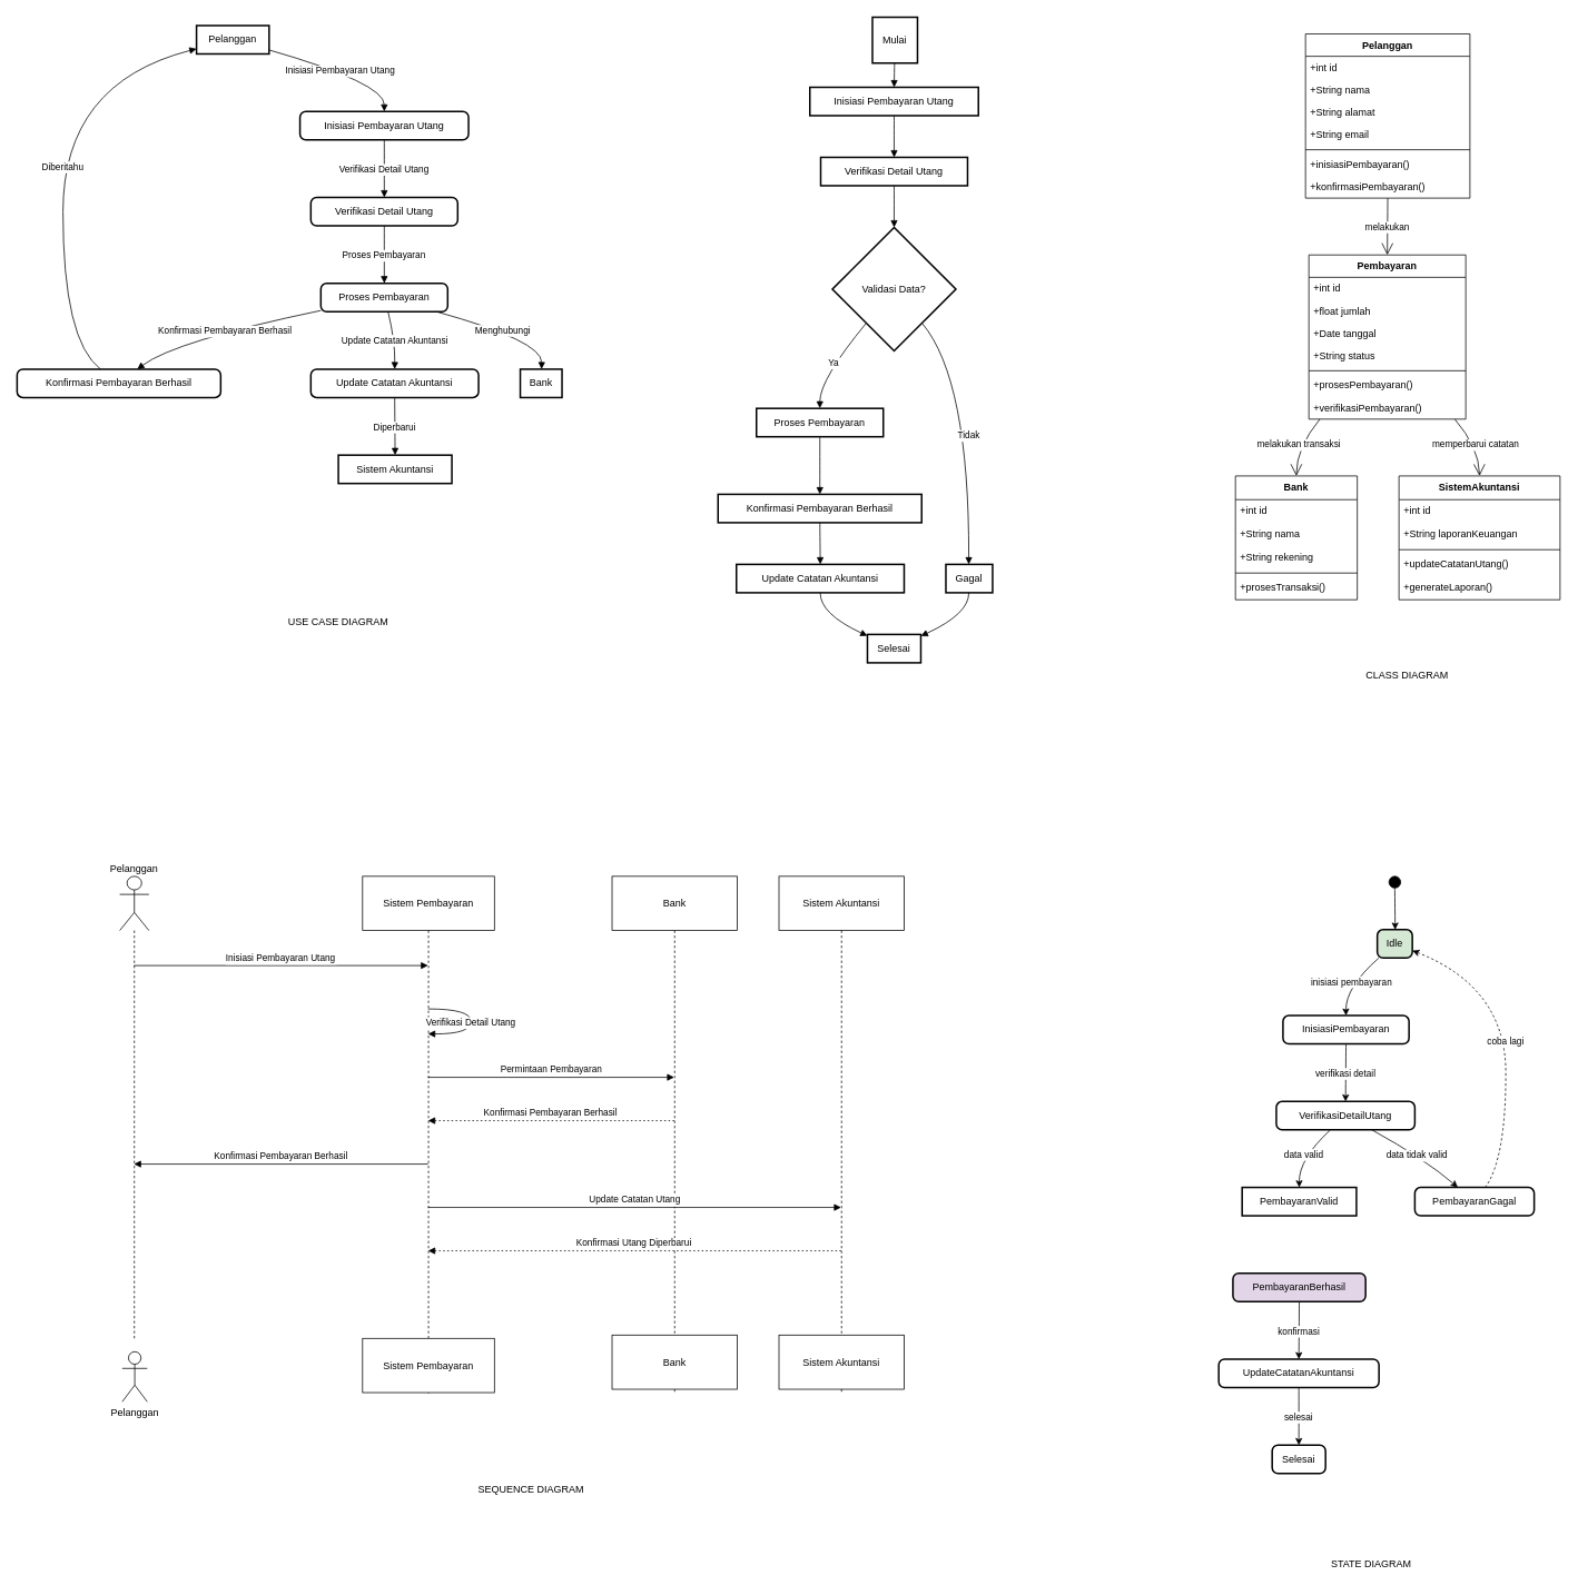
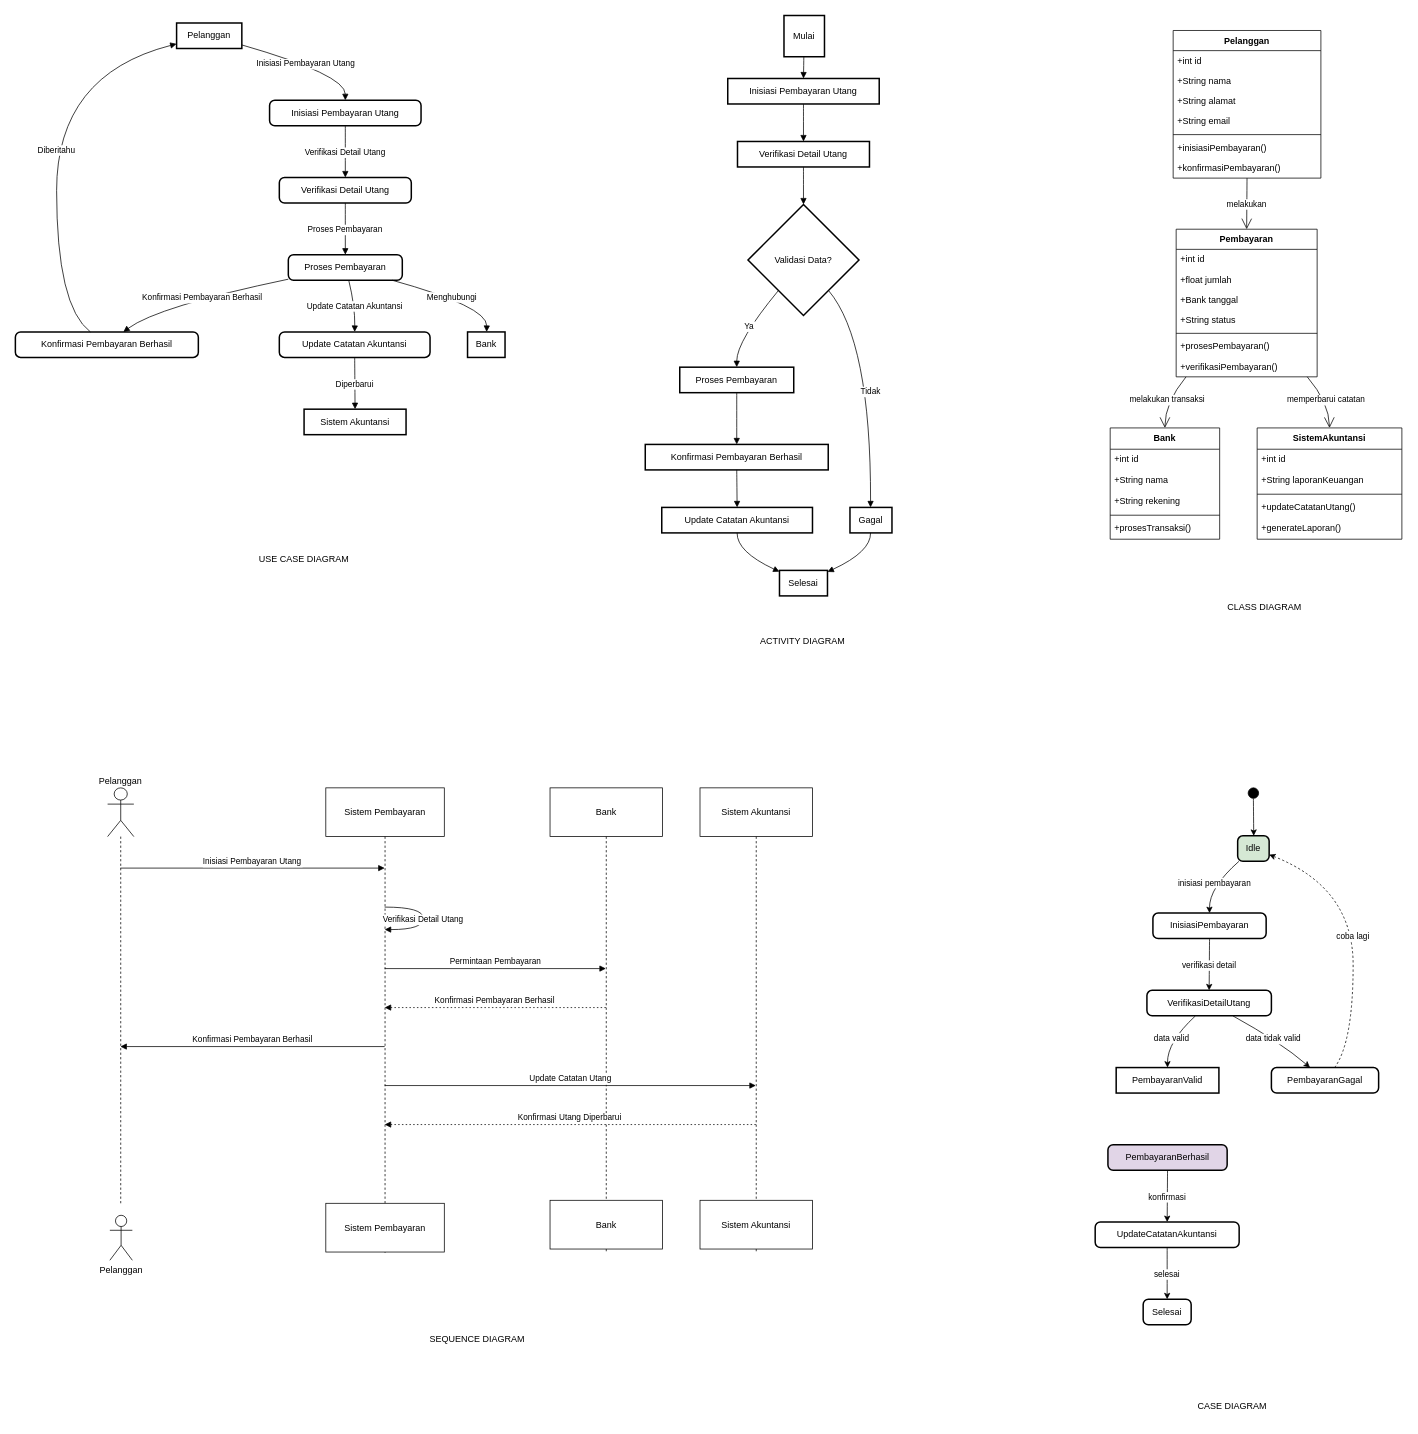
- <mxCell id="47" value="+Date tanggal" style="text;strokeColor=none;fillColor=none;align=left;verticalAlign=top;spacingLeft=4;spacingRight=4;overflow=hidden;rotatable=0;points=[[0,0.5],[1,0.5]];portConstraint=eastwest;" vertex="1" parent="44"><mxGeometry y="80.857" width="188" height="27" as="geometry" /></mxCell>
+ <mxCell id="47" value="+Bank tanggal" style="text;strokeColor=none;fillColor=none;align=left;verticalAlign=top;spacingLeft=4;spacingRight=4;overflow=hidden;rotatable=0;points=[[0,0.5],[1,0.5]];portConstraint=eastwest;" vertex="1" parent="44"><mxGeometry y="80.857" width="188" height="27" as="geometry" /></mxCell>
+ <mxCell id="100" value="ACTIVITY DIAGRAM" style="text;html=1;align=center;verticalAlign=middle;whiteSpace=wrap;rounded=0;" vertex="1" parent="1"><mxGeometry x="995" y="840" width="150" height="30" as="geometry" /></mxCell>
- <mxCell id="103" value="STATE DIAGRAM" style="text;html=1;align=center;verticalAlign=middle;whiteSpace=wrap;rounded=0;" vertex="1" parent="1"><mxGeometry x="1568" y="1860" width="150" height="30" as="geometry" /></mxCell>
+ <mxCell id="103" value="CASE DIAGRAM" style="text;html=1;align=center;verticalAlign=middle;whiteSpace=wrap;rounded=0;" vertex="1" parent="1"><mxGeometry x="1568" y="1860" width="150" height="30" as="geometry" /></mxCell>
